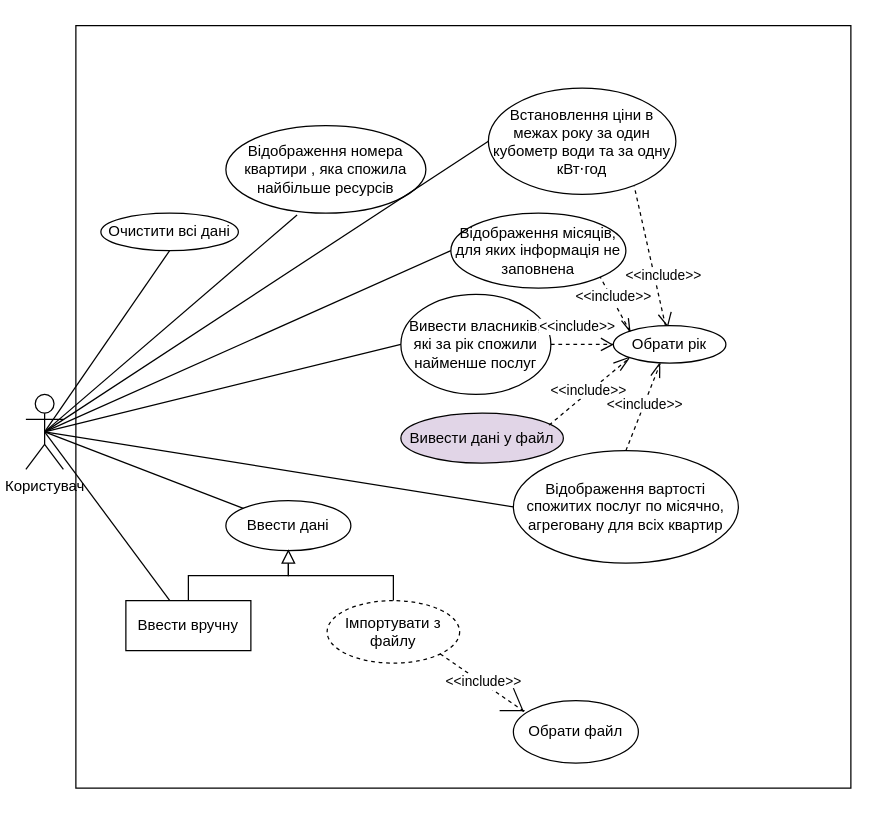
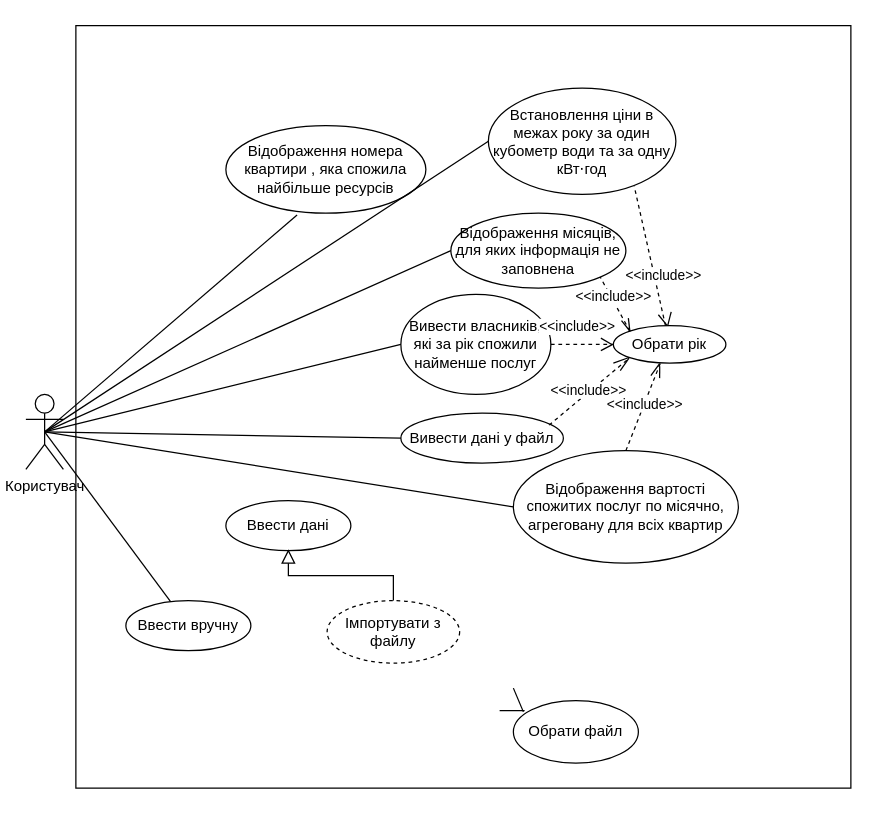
- <mxCell id="22" value="Очистити всі дані" style="ellipse;whiteSpace=wrap;html=1;" parent="1" vertex="1"><mxGeometry x="80" y="170" width="110" height="30" as="geometry" /></mxCell>
- <mxCell id="23" value="" style="endArrow=none;html=1;rounded=0;exitX=0.5;exitY=0.5;exitDx=0;exitDy=0;exitPerimeter=0;entryX=0.5;entryY=1;entryDx=0;entryDy=0;" parent="1" source="3" target="22" edge="1"><mxGeometry width="50" height="50" relative="1" as="geometry"><mxPoint x="400" y="360" as="sourcePoint" /><mxPoint x="450" y="310" as="targetPoint" /></mxGeometry></mxCell>
- <mxCell id="15" value="Вивести дані у файл" style="ellipse;whiteSpace=wrap;html=1;fillColor=#e1d5e7;" parent="1" vertex="1"><mxGeometry x="320" y="330" width="130" height="40" as="geometry" /></mxCell>
+ <mxCell id="15" value="Вивести дані у файл" style="ellipse;whiteSpace=wrap;html=1;" parent="1" vertex="1"><mxGeometry x="320" y="330" width="130" height="40" as="geometry" /></mxCell>
- <mxCell id="29" value="" style="endArrow=none;html=1;rounded=0;exitX=0.5;exitY=0.5;exitDx=0;exitDy=0;exitPerimeter=0;" parent="1" source="3" target="4" edge="1"><mxGeometry width="50" height="50" relative="1" as="geometry"><mxPoint x="40" y="340" as="sourcePoint" /><mxPoint x="450" y="310" as="targetPoint" /></mxGeometry></mxCell>
+ <mxCell id="29" value="" style="endArrow=none;html=1;rounded=0;exitX=0.5;exitY=0.5;exitDx=0;exitDy=0;exitPerimeter=0;entryX=0;entryY=0.5;entryDx=0;entryDy=0;" parent="1" source="3" target="15" edge="1"><mxGeometry width="50" height="50" relative="1" as="geometry"><mxPoint x="40" y="340" as="sourcePoint" /><mxPoint x="450" y="310" as="targetPoint" /></mxGeometry></mxCell>
- <mxCell id="5" style="edgeStyle=orthogonalEdgeStyle;rounded=0;orthogonalLoop=1;jettySize=auto;html=1;entryX=0.5;entryY=1;entryDx=0;entryDy=0;" parent="1" source="6" target="4" edge="1"><mxGeometry relative="1" as="geometry" /></mxCell>
- <mxCell id="6" value="Ввести вручну" style="whiteSpace=wrap;html=1;rounded=0;" parent="1" vertex="1"><mxGeometry x="100" y="480" width="100" height="40" as="geometry" /></mxCell>
+ <mxCell id="6" value="Ввести вручну" style="ellipse;whiteSpace=wrap;html=1;" parent="1" vertex="1"><mxGeometry x="100" y="480" width="100" height="40" as="geometry" /></mxCell>
- <mxCell id="11" value="" style="endArrow=none;dashed=1;html=1;rounded=0;exitX=1;exitY=1;exitDx=0;exitDy=0;entryX=0.098;entryY=0.188;entryDx=0;entryDy=0;entryPerimeter=0;" parent="1" source="8" target="10" edge="1"><mxGeometry width="50" height="50" relative="1" as="geometry"><mxPoint x="370" y="620" as="sourcePoint" /><mxPoint x="420" y="570" as="targetPoint" /></mxGeometry></mxCell>
- <mxCell id="12" value="&amp;lt;&amp;lt;include&amp;gt;&amp;gt;" style="edgeLabel;html=1;align=center;verticalAlign=middle;resizable=0;points=[];" parent="11" vertex="1" connectable="0"><mxGeometry x="-0.028" y="1" relative="1" as="geometry"><mxPoint as="offset" /></mxGeometry></mxCell>
